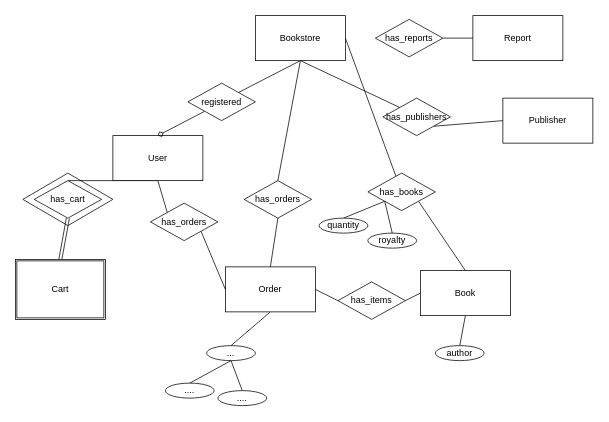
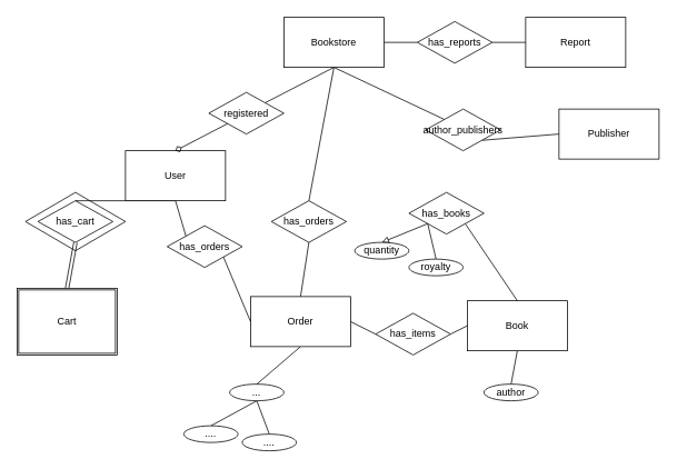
- <mxCell id="6" style="edgeStyle=none;rounded=0;orthogonalLoop=1;jettySize=auto;html=1;exitX=1;exitY=0.5;exitDx=0;exitDy=0;endArrow=none;endFill=0;" parent="1" source="9" target="32" edge="1"><mxGeometry relative="1" as="geometry" /></mxCell>
+ <mxCell id="6" style="edgeStyle=none;rounded=0;orthogonalLoop=1;jettySize=auto;html=1;exitX=1;exitY=0.5;exitDx=0;exitDy=0;entryX=0;entryY=0.5;entryDx=0;entryDy=0;endArrow=none;endFill=0;" parent="1" source="9" target="20" edge="1"><mxGeometry relative="1" as="geometry" /></mxCell>
- <mxCell id="27" value="has_publishers" style="rhombus;whiteSpace=wrap;html=1;" parent="1" vertex="1"><mxGeometry x="510" y="130" width="90" height="50" as="geometry" /></mxCell>
+ <mxCell id="27" value="author_publishers" style="rhombus;whiteSpace=wrap;html=1;" parent="1" vertex="1"><mxGeometry x="510" y="130" width="90" height="50" as="geometry" /></mxCell>
- <mxCell id="31" style="edgeStyle=none;rounded=0;orthogonalLoop=1;jettySize=auto;html=1;exitX=0;exitY=1;exitDx=0;exitDy=0;endArrow=none;endFill=0;entryX=0.5;entryY=0;entryDx=0;entryDy=0;" parent="1" source="32" target="37" edge="1"><mxGeometry relative="1" as="geometry"><mxPoint x="490" y="300" as="targetPoint" /></mxGeometry></mxCell>
+ <mxCell id="31" style="edgeStyle=none;rounded=0;orthogonalLoop=1;jettySize=auto;html=1;exitX=0;exitY=1;exitDx=0;exitDy=0;endArrow=block;endFill=0;entryX=0.5;entryY=0;entryDx=0;entryDy=0;" parent="1" source="32" target="37" edge="1"><mxGeometry relative="1" as="geometry"><mxPoint x="490" y="300" as="targetPoint" /></mxGeometry></mxCell>
